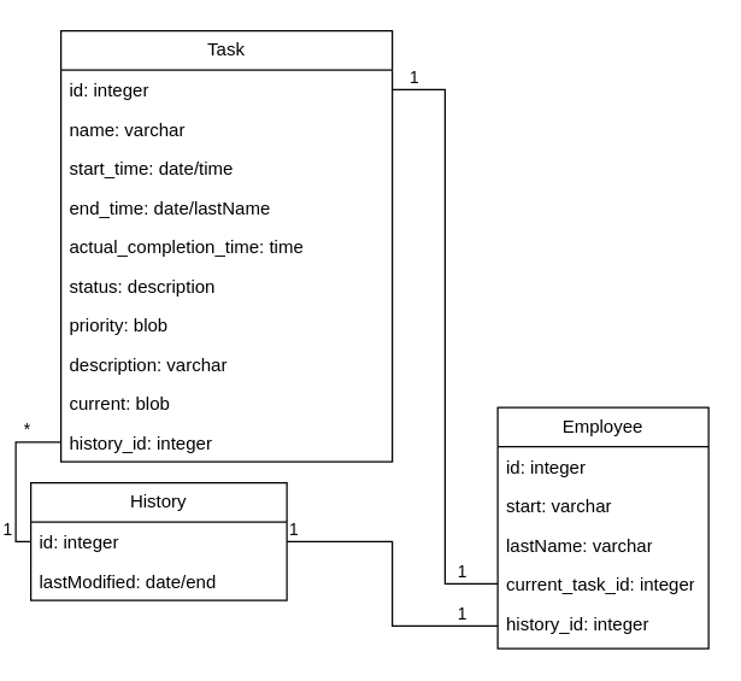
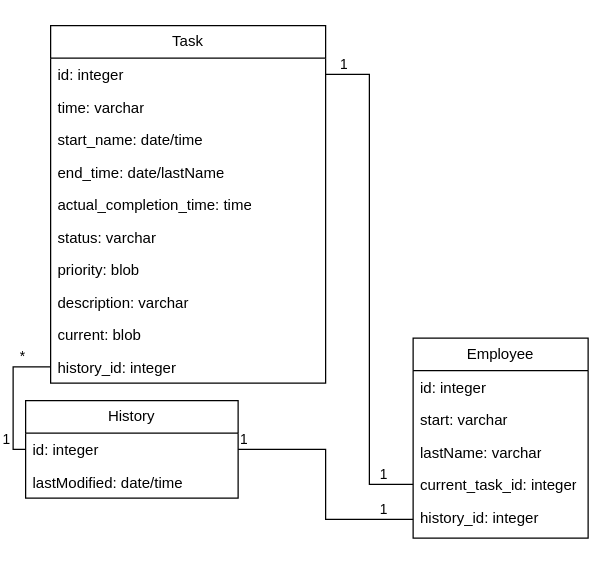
- <mxCell id="10" value="name: varchar" style="text;strokeColor=none;fillColor=none;align=left;verticalAlign=top;spacingLeft=4;spacingRight=4;overflow=hidden;rotatable=0;points=[[0,0.5],[1,0.5]];portConstraint=eastwest;whiteSpace=wrap;html=1;" parent="8" vertex="1"><mxGeometry y="52" width="220" height="26" as="geometry" /></mxCell>
+ <mxCell id="10" value="time: varchar" style="text;strokeColor=none;fillColor=none;align=left;verticalAlign=top;spacingLeft=4;spacingRight=4;overflow=hidden;rotatable=0;points=[[0,0.5],[1,0.5]];portConstraint=eastwest;whiteSpace=wrap;html=1;" parent="8" vertex="1"><mxGeometry y="52" width="220" height="26" as="geometry" /></mxCell>
- <mxCell id="11" value="start_time: date/time" style="text;strokeColor=none;fillColor=none;align=left;verticalAlign=top;spacingLeft=4;spacingRight=4;overflow=hidden;rotatable=0;points=[[0,0.5],[1,0.5]];portConstraint=eastwest;whiteSpace=wrap;html=1;" parent="8" vertex="1"><mxGeometry y="78" width="220" height="26" as="geometry" /></mxCell>
+ <mxCell id="11" value="start_name: date/time" style="text;strokeColor=none;fillColor=none;align=left;verticalAlign=top;spacingLeft=4;spacingRight=4;overflow=hidden;rotatable=0;points=[[0,0.5],[1,0.5]];portConstraint=eastwest;whiteSpace=wrap;html=1;" parent="8" vertex="1"><mxGeometry y="78" width="220" height="26" as="geometry" /></mxCell>
- <mxCell id="14" value="status: description" style="text;strokeColor=none;fillColor=none;align=left;verticalAlign=top;spacingLeft=4;spacingRight=4;overflow=hidden;rotatable=0;points=[[0,0.5],[1,0.5]];portConstraint=eastwest;whiteSpace=wrap;html=1;" parent="8" vertex="1"><mxGeometry y="156" width="220" height="26" as="geometry" /></mxCell>
+ <mxCell id="14" value="status: varchar" style="text;strokeColor=none;fillColor=none;align=left;verticalAlign=top;spacingLeft=4;spacingRight=4;overflow=hidden;rotatable=0;points=[[0,0.5],[1,0.5]];portConstraint=eastwest;whiteSpace=wrap;html=1;" parent="8" vertex="1"><mxGeometry y="156" width="220" height="26" as="geometry" /></mxCell>
- <mxCell id="21" value="lastModified: date/end" style="text;strokeColor=none;fillColor=none;align=left;verticalAlign=top;spacingLeft=4;spacingRight=4;overflow=hidden;rotatable=0;points=[[0,0.5],[1,0.5]];portConstraint=eastwest;whiteSpace=wrap;html=1;" parent="19" vertex="1"><mxGeometry y="52" width="170" height="26" as="geometry" /></mxCell>
+ <mxCell id="21" value="lastModified: date/time" style="text;strokeColor=none;fillColor=none;align=left;verticalAlign=top;spacingLeft=4;spacingRight=4;overflow=hidden;rotatable=0;points=[[0,0.5],[1,0.5]];portConstraint=eastwest;whiteSpace=wrap;html=1;" parent="19" vertex="1"><mxGeometry y="52" width="170" height="26" as="geometry" /></mxCell>
